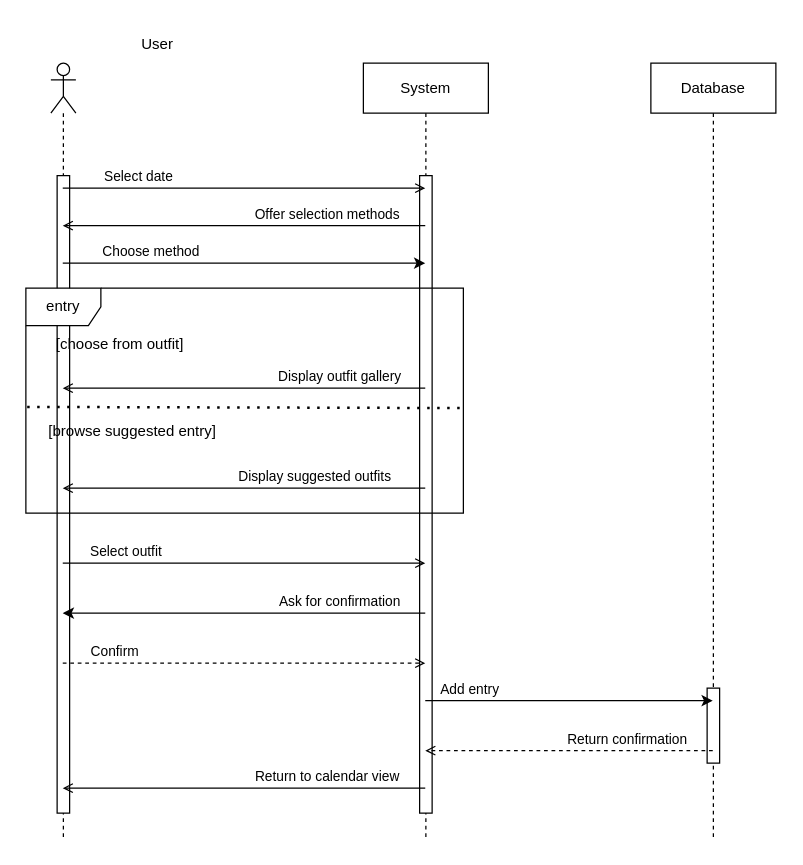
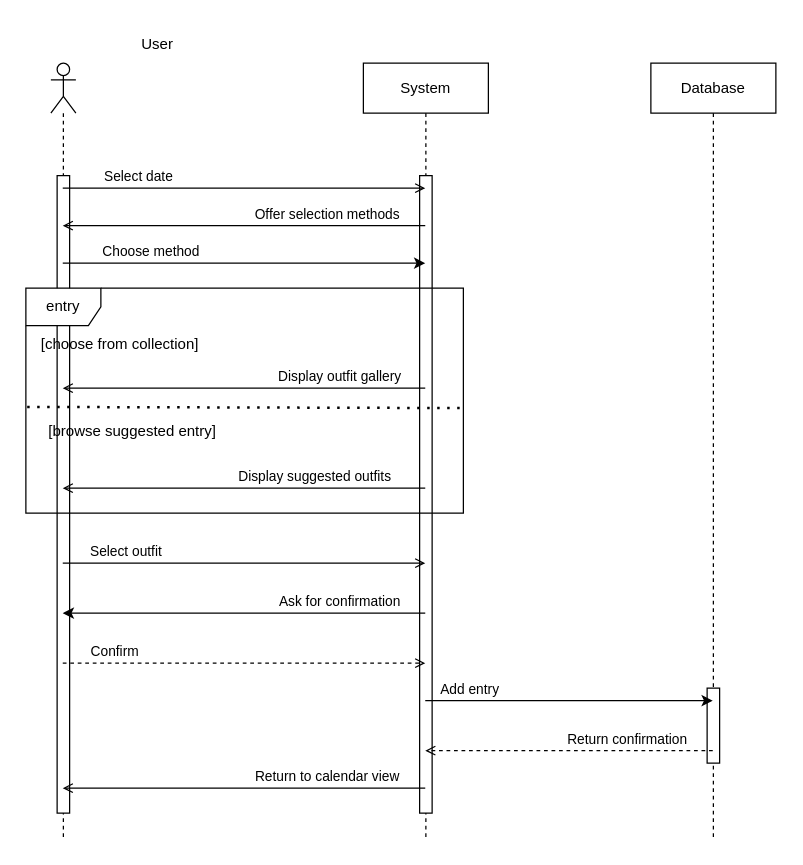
- <mxCell id="34" value="[choose from outfit]" style="text;html=1;align=center;verticalAlign=middle;resizable=0;points=[];autosize=1;strokeColor=none;fillColor=none;" vertex="1" parent="1"><mxGeometry x="20" y="260" width="150" height="30" as="geometry" /></mxCell>
+ <mxCell id="34" value="[choose from collection]" style="text;html=1;align=center;verticalAlign=middle;resizable=0;points=[];autosize=1;strokeColor=none;fillColor=none;" vertex="1" parent="1"><mxGeometry x="20" y="260" width="150" height="30" as="geometry" /></mxCell>
